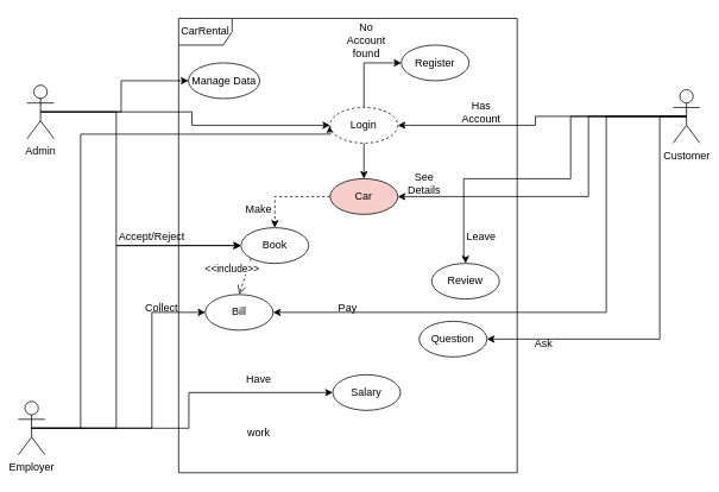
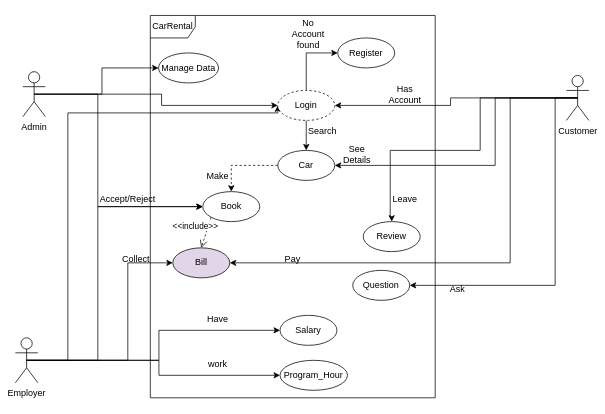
+ <mxCell id="34" value="Search" style="text;html=1;strokeColor=none;fillColor=none;align=center;verticalAlign=middle;whiteSpace=wrap;rounded=0;" vertex="1" parent="1"><mxGeometry x="400" y="160" width="60" height="30" as="geometry" /></mxCell>
- <mxCell id="25" value="Car" style="ellipse;whiteSpace=wrap;html=1;fillColor=#f8cecc;" parent="1" vertex="1"><mxGeometry x="370" y="200" width="76" height="40" as="geometry" /></mxCell>
+ <mxCell id="25" value="Car" style="ellipse;whiteSpace=wrap;html=1;" parent="1" vertex="1"><mxGeometry x="370" y="200" width="76" height="40" as="geometry" /></mxCell>
- <mxCell id="26" value="Bill&lt;br&gt;" style="ellipse;whiteSpace=wrap;html=1;" parent="1" vertex="1"><mxGeometry x="230" y="330" width="76" height="40" as="geometry" /></mxCell>
+ <mxCell id="26" value="Bill&lt;br&gt;" style="ellipse;whiteSpace=wrap;html=1;fillColor=#e1d5e7;" parent="1" vertex="1"><mxGeometry x="230" y="330" width="76" height="40" as="geometry" /></mxCell>
+ <mxCell id="8" style="edgeStyle=orthogonalEdgeStyle;rounded=0;orthogonalLoop=1;jettySize=auto;html=1;exitX=0.5;exitY=0.5;exitDx=0;exitDy=0;exitPerimeter=0;entryX=0;entryY=0.5;entryDx=0;entryDy=0;" edge="1" parent="1" source="11" target="29"><mxGeometry relative="1" as="geometry" /></mxCell>
+ <mxCell id="29" value="Program_Hour" style="ellipse;whiteSpace=wrap;html=1;" parent="1" vertex="1"><mxGeometry x="373" y="480" width="90" height="40" as="geometry" /></mxCell>
